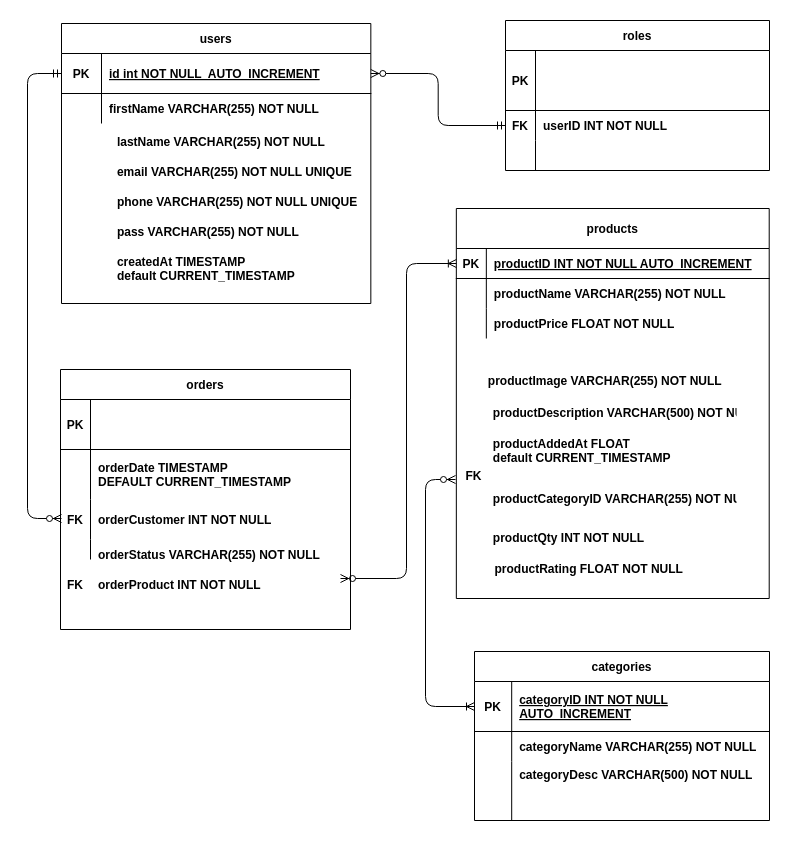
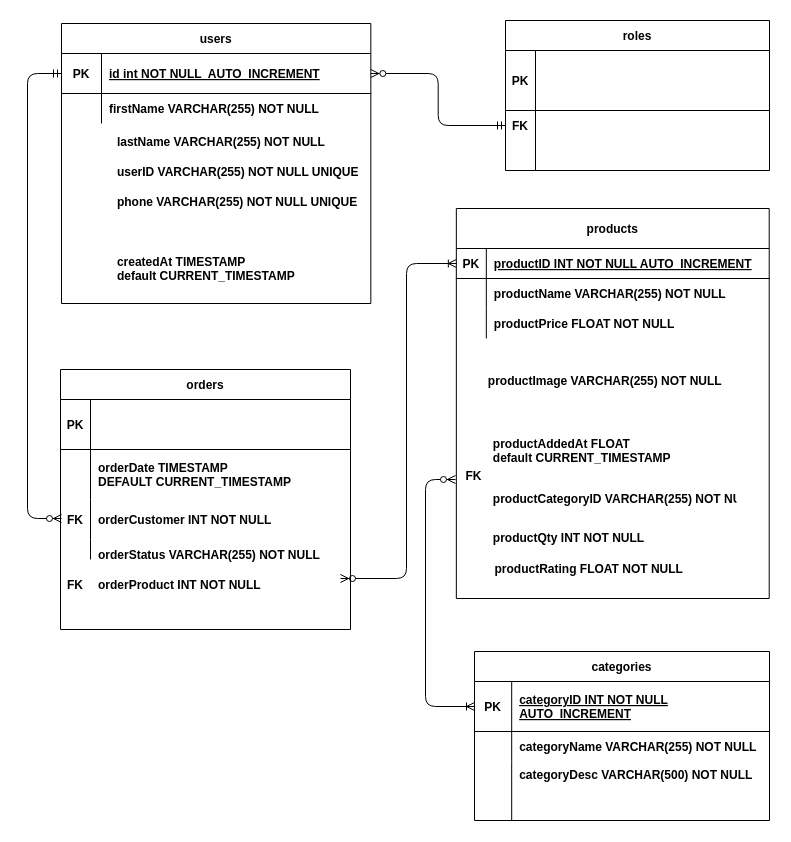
- <mxCell id="7" value="userID INT NOT NULL" style="shape=partialRectangle;overflow=hidden;connectable=0;fillColor=none;top=0;left=0;bottom=0;right=0;align=left;spacingLeft=6;fontStyle=1" parent="5" vertex="1"><mxGeometry x="30" width="234" height="30" as="geometry" /></mxCell>
- <mxCell id="31" value=" email VARCHAR(255) NOT NULL UNIQUE" style="text;strokeColor=none;fillColor=none;spacingLeft=4;spacingRight=4;overflow=hidden;rotatable=0;points=[[0,0.5],[1,0.5]];portConstraint=eastwest;fontSize=12;fontStyle=1;" parent="22" vertex="1"><mxGeometry x="47.586" y="135" width="261.744" height="30" as="geometry" /></mxCell>
+ <mxCell id="31" value=" userID VARCHAR(255) NOT NULL UNIQUE" style="text;strokeColor=none;fillColor=none;spacingLeft=4;spacingRight=4;overflow=hidden;rotatable=0;points=[[0,0.5],[1,0.5]];portConstraint=eastwest;fontSize=12;fontStyle=1;" parent="22" vertex="1"><mxGeometry x="47.586" y="135" width="261.744" height="30" as="geometry" /></mxCell>
- <mxCell id="33" value=" pass VARCHAR(255) NOT NULL" style="text;strokeColor=none;fillColor=none;spacingLeft=4;spacingRight=4;overflow=hidden;rotatable=0;points=[[0,0.5],[1,0.5]];portConstraint=eastwest;fontSize=12;fontStyle=1;" parent="22" vertex="1"><mxGeometry x="47.586" y="195" width="261.744" height="30" as="geometry" /></mxCell>
- <mxCell id="53" value="productDescription VARCHAR(500) NOT NULL" style="shape=partialRectangle;overflow=hidden;connectable=0;fillColor=none;top=0;left=0;bottom=0;right=0;align=left;spacingLeft=6;fontStyle=1" parent="52" vertex="1"><mxGeometry width="251.479" height="21.165" as="geometry" /></mxCell>
